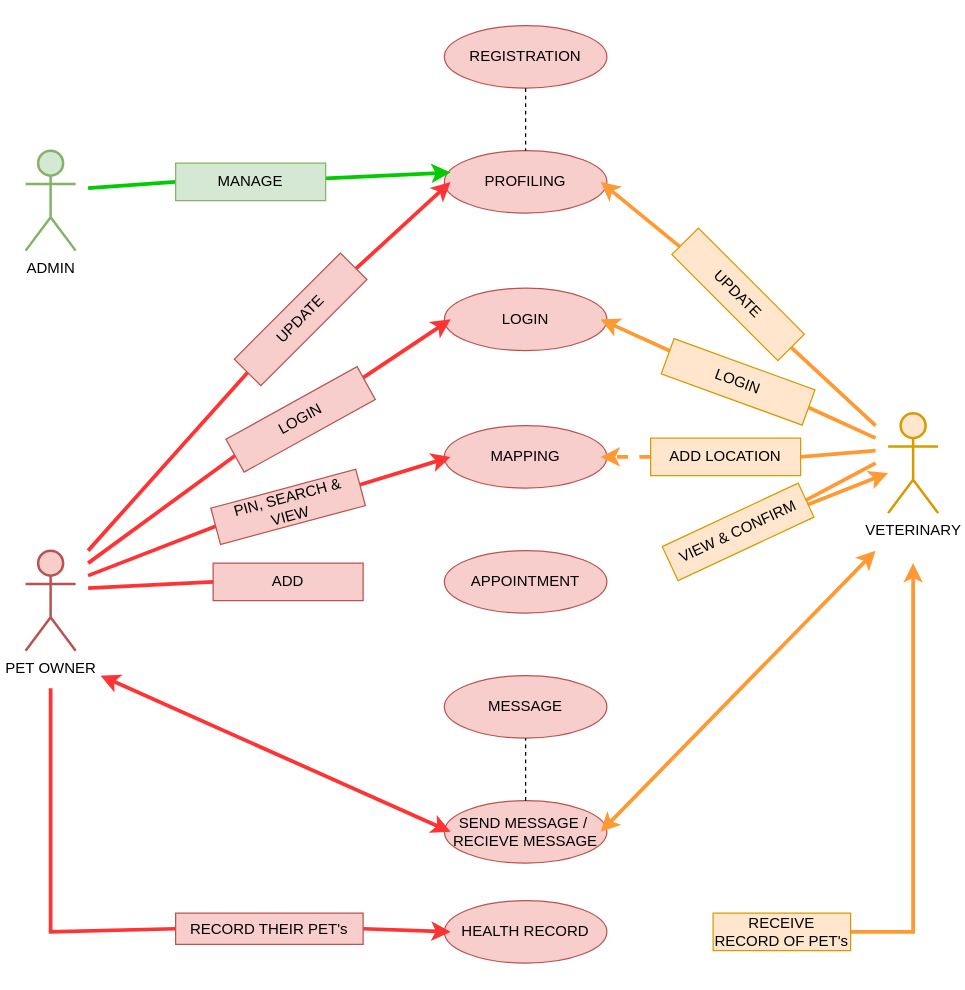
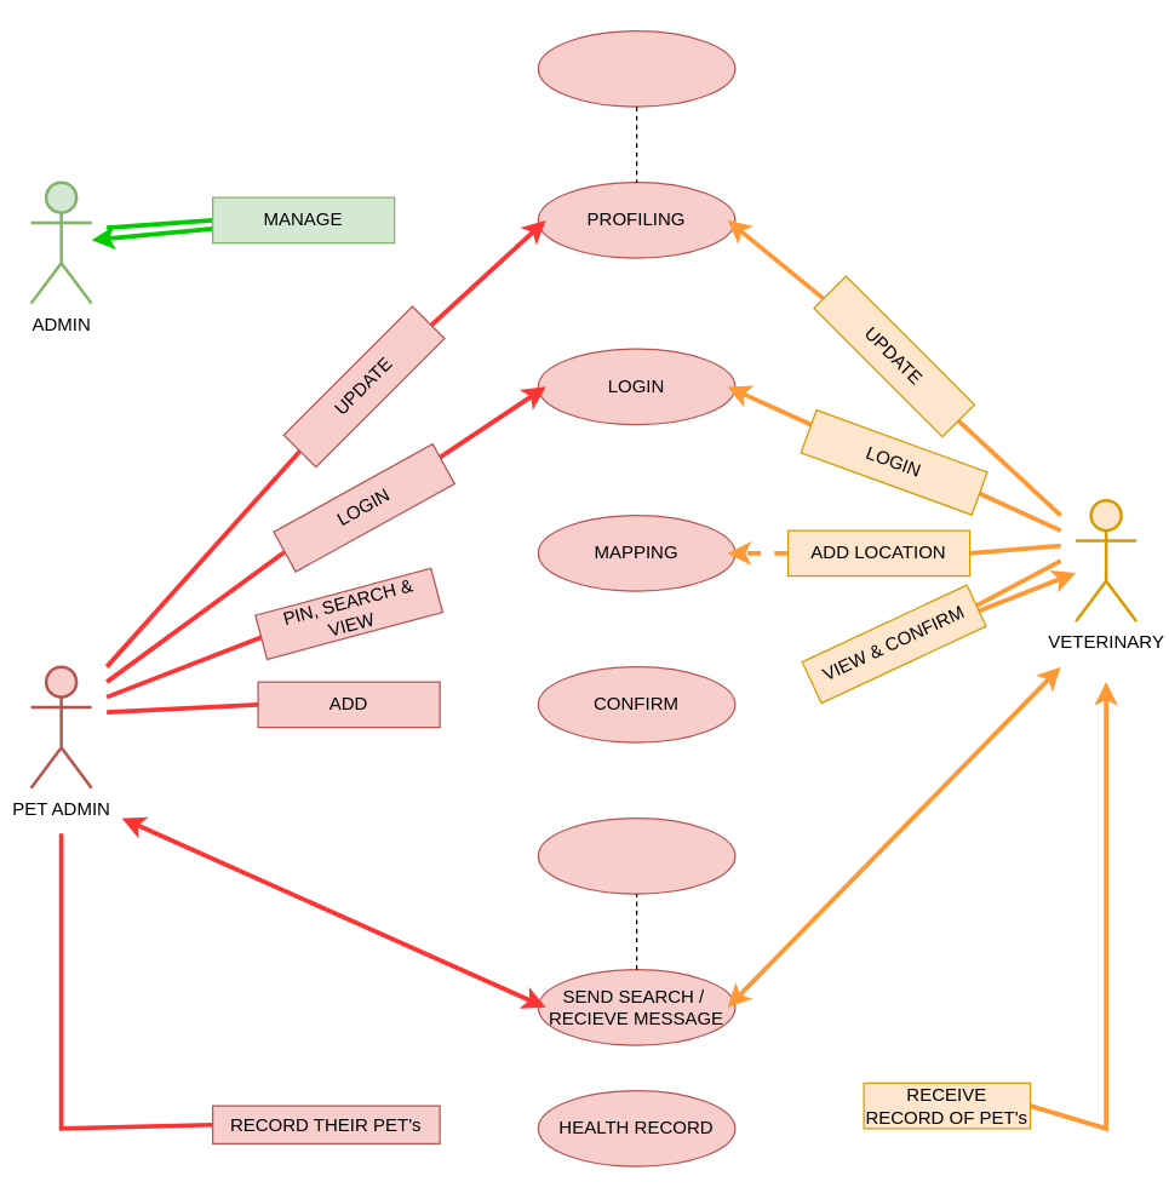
- <mxCell id="10" value="REGISTRATION" style="text;html=1;align=center;verticalAlign=middle;whiteSpace=wrap;rounded=0;" parent="8" vertex="1"><mxGeometry x="5" y="10" width="120" height="30" as="geometry" /></mxCell>
- <mxCell id="40" value="" style="endArrow=classic;html=1;rounded=0;entryX=0;entryY=0.25;entryDx=0;entryDy=0;strokeWidth=3;strokeColor=#00CC00;" edge="1" parent="1" source="42" target="7"><mxGeometry width="50" height="50" relative="1" as="geometry"><mxPoint x="70" y="150" as="sourcePoint" /><mxPoint x="520" y="320" as="targetPoint" /></mxGeometry></mxCell>
+ <mxCell id="40" value="" style="endArrow=classic;html=1;rounded=0;strokeWidth=3;strokeColor=#00CC00;" edge="1" parent="1" source="42" target="2"><mxGeometry width="50" height="50" relative="1" as="geometry"><mxPoint x="70" y="150" as="sourcePoint" /><mxPoint x="520" y="320" as="targetPoint" /></mxGeometry></mxCell>
- <mxCell id="29" value="" style="endArrow=classic;html=1;rounded=0;entryX=0;entryY=0.5;entryDx=0;entryDy=0;strokeColor=#FF3333;strokeWidth=3;" edge="1" parent="1" source="55" target="19"><mxGeometry width="50" height="50" relative="1" as="geometry"><mxPoint x="70" y="460" as="sourcePoint" /><mxPoint x="365" y="560" as="targetPoint" /></mxGeometry></mxCell>
- <mxCell id="22" value="APPOINTMENT" style="text;html=1;align=center;verticalAlign=middle;whiteSpace=wrap;rounded=0;" parent="20" vertex="1"><mxGeometry x="5" y="10" width="120" height="30" as="geometry" /></mxCell>
+ <mxCell id="22" value="CONFIRM" style="text;html=1;align=center;verticalAlign=middle;whiteSpace=wrap;rounded=0;" parent="20" vertex="1"><mxGeometry x="5" y="10" width="120" height="30" as="geometry" /></mxCell>
- <mxCell id="3" value="PET OWNER" style="shape=umlActor;verticalLabelPosition=bottom;verticalAlign=top;html=1;outlineConnect=0;strokeColor=#b85450;strokeWidth=2;fillColor=#f8cecc;" parent="1" vertex="1"><mxGeometry x="20" y="440" width="40" height="80" as="geometry" /></mxCell>
+ <mxCell id="3" value="PET ADMIN" style="shape=umlActor;verticalLabelPosition=bottom;verticalAlign=top;html=1;outlineConnect=0;strokeColor=#b85450;strokeWidth=2;fillColor=#f8cecc;" parent="1" vertex="1"><mxGeometry x="20" y="440" width="40" height="80" as="geometry" /></mxCell>
- <mxCell id="16" value="MESSAGE" style="text;html=1;align=center;verticalAlign=middle;whiteSpace=wrap;rounded=0;" parent="14" vertex="1"><mxGeometry x="5" y="10" width="120" height="30" as="geometry" /></mxCell>
- <mxCell id="26" value="SEND MESSAGE /&amp;nbsp;&lt;br&gt;RECIEVE MESSAGE" style="text;html=1;align=center;verticalAlign=middle;whiteSpace=wrap;rounded=0;" vertex="1" parent="24"><mxGeometry x="5" y="10" width="120" height="30" as="geometry" /></mxCell>
+ <mxCell id="26" value="SEND SEARCH /&amp;nbsp;&lt;br&gt;RECIEVE MESSAGE" style="text;html=1;align=center;verticalAlign=middle;whiteSpace=wrap;rounded=0;" vertex="1" parent="24"><mxGeometry x="5" y="10" width="120" height="30" as="geometry" /></mxCell>
- <mxCell id="51" value="" style="endArrow=classic;html=1;rounded=0;entryX=0;entryY=0.5;entryDx=0;entryDy=0;strokeWidth=3;strokeColor=#FF3333;exitX=1;exitY=0.5;exitDx=0;exitDy=0;" edge="1" parent="1" source="61" target="33"><mxGeometry width="50" height="50" relative="1" as="geometry"><mxPoint x="40" y="550" as="sourcePoint" /><mxPoint x="520" y="420" as="targetPoint" /><Array as="points" /></mxGeometry></mxCell>
- <mxCell id="63" value="RECEIVE RECORD OF PET's" style="text;html=1;align=center;verticalAlign=middle;whiteSpace=wrap;rounded=0;fillColor=#ffe6cc;strokeColor=#d79b00;" vertex="1" parent="1"><mxGeometry x="570" y="730" width="110" height="30" as="geometry" /></mxCell>
+ <mxCell id="63" value="RECEIVE RECORD OF PET's" style="text;html=1;align=center;verticalAlign=middle;whiteSpace=wrap;rounded=0;fillColor=#ffe6cc;strokeColor=#d79b00;" vertex="1" parent="1"><mxGeometry x="570" y="715" width="110" height="30" as="geometry" /></mxCell>
